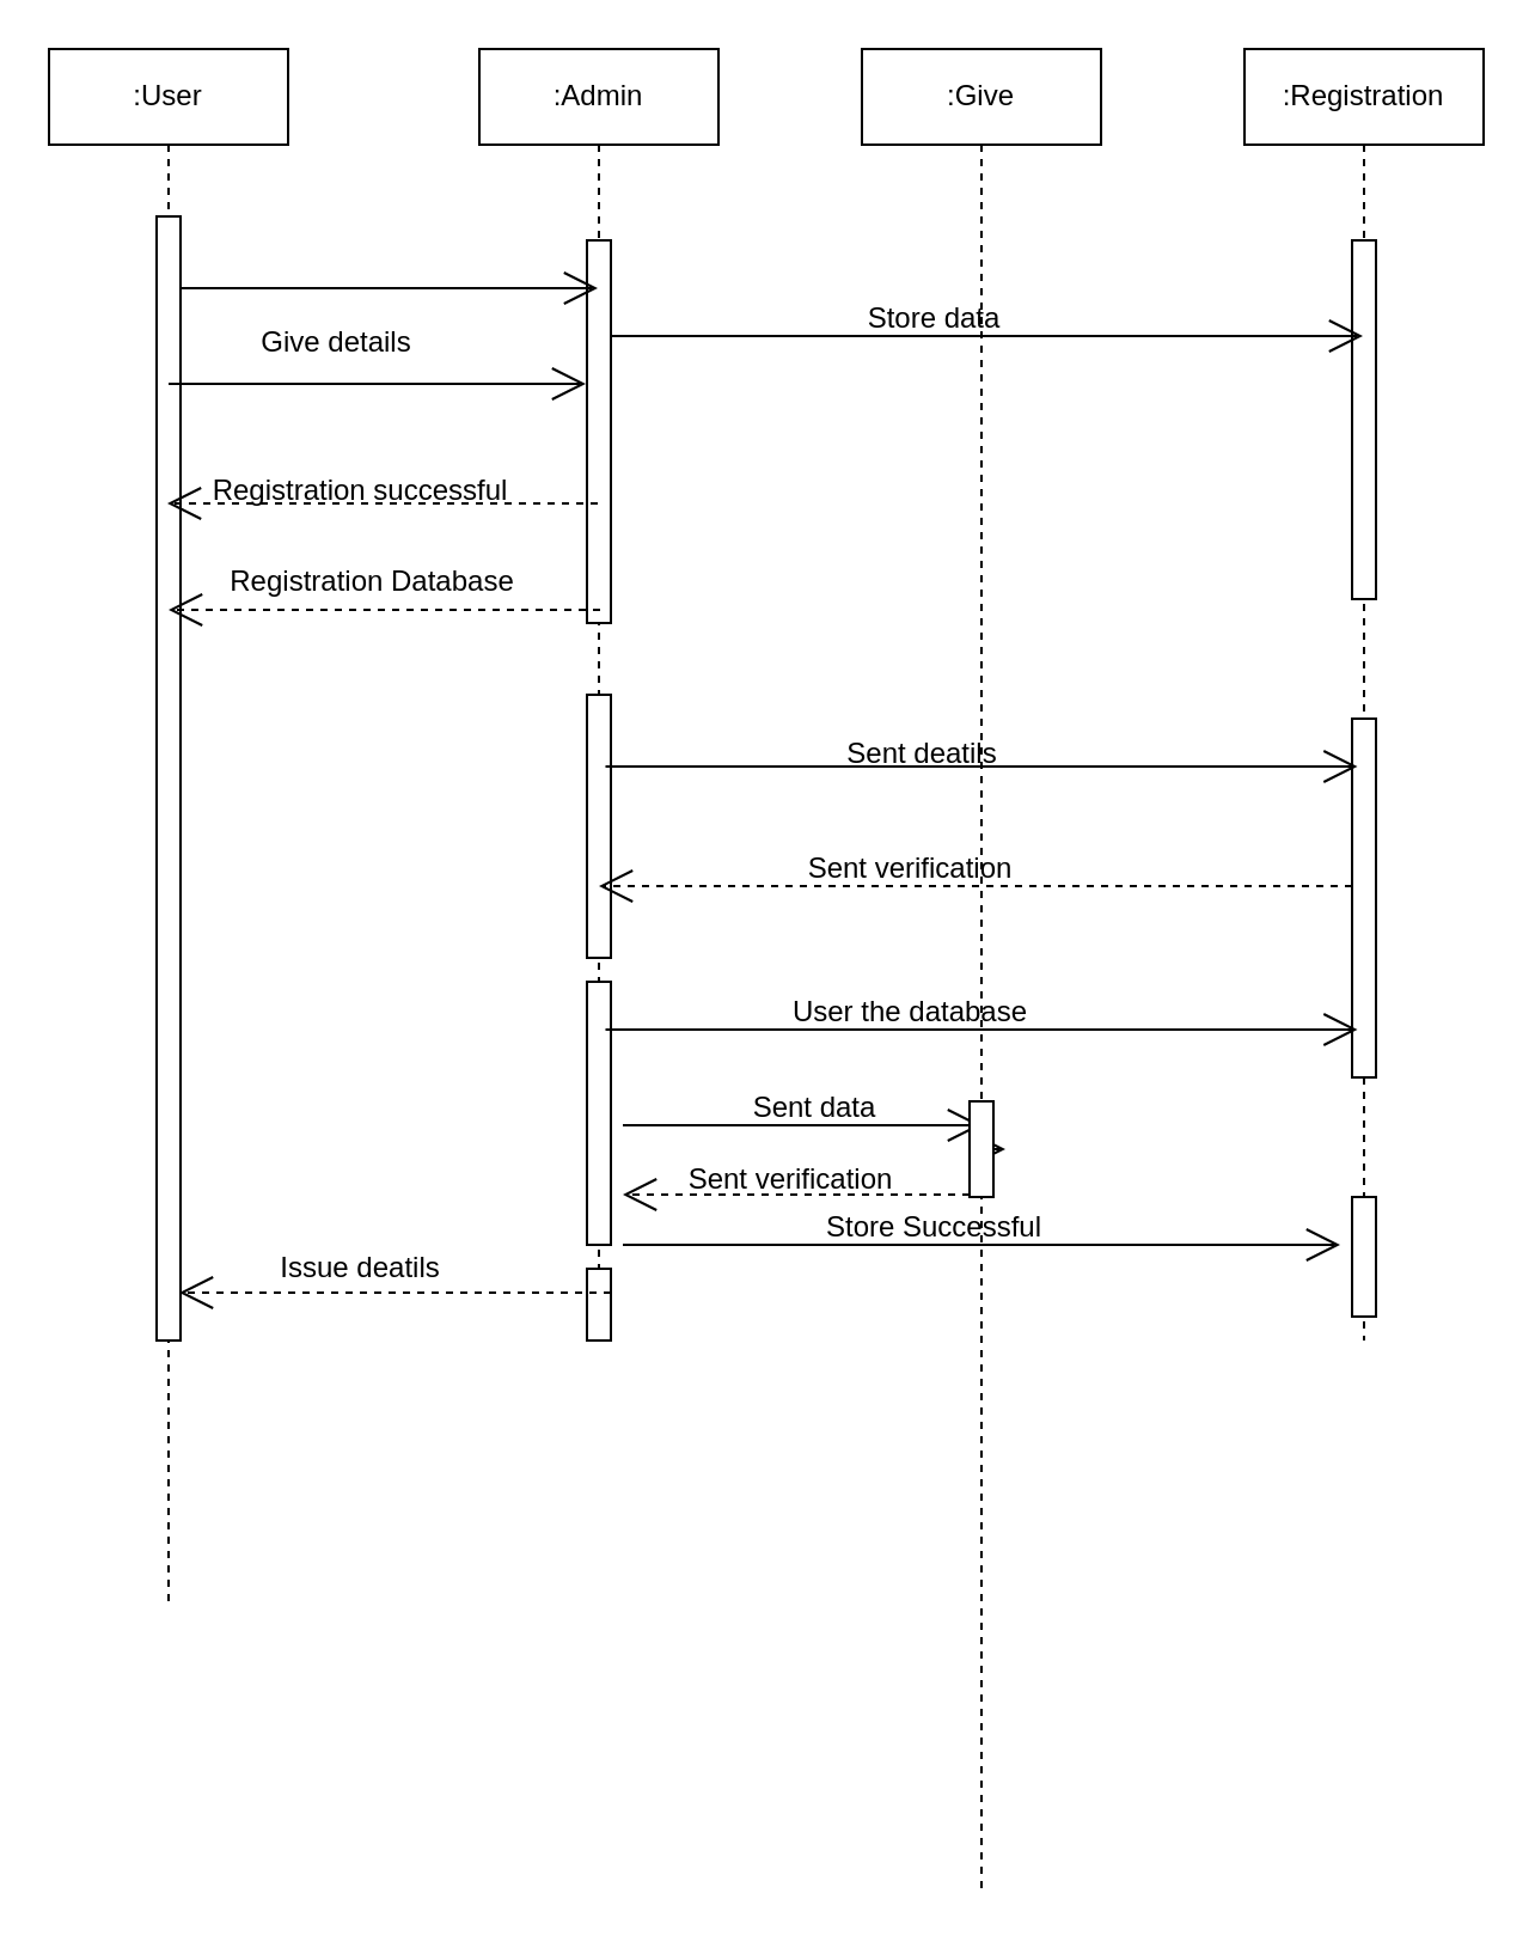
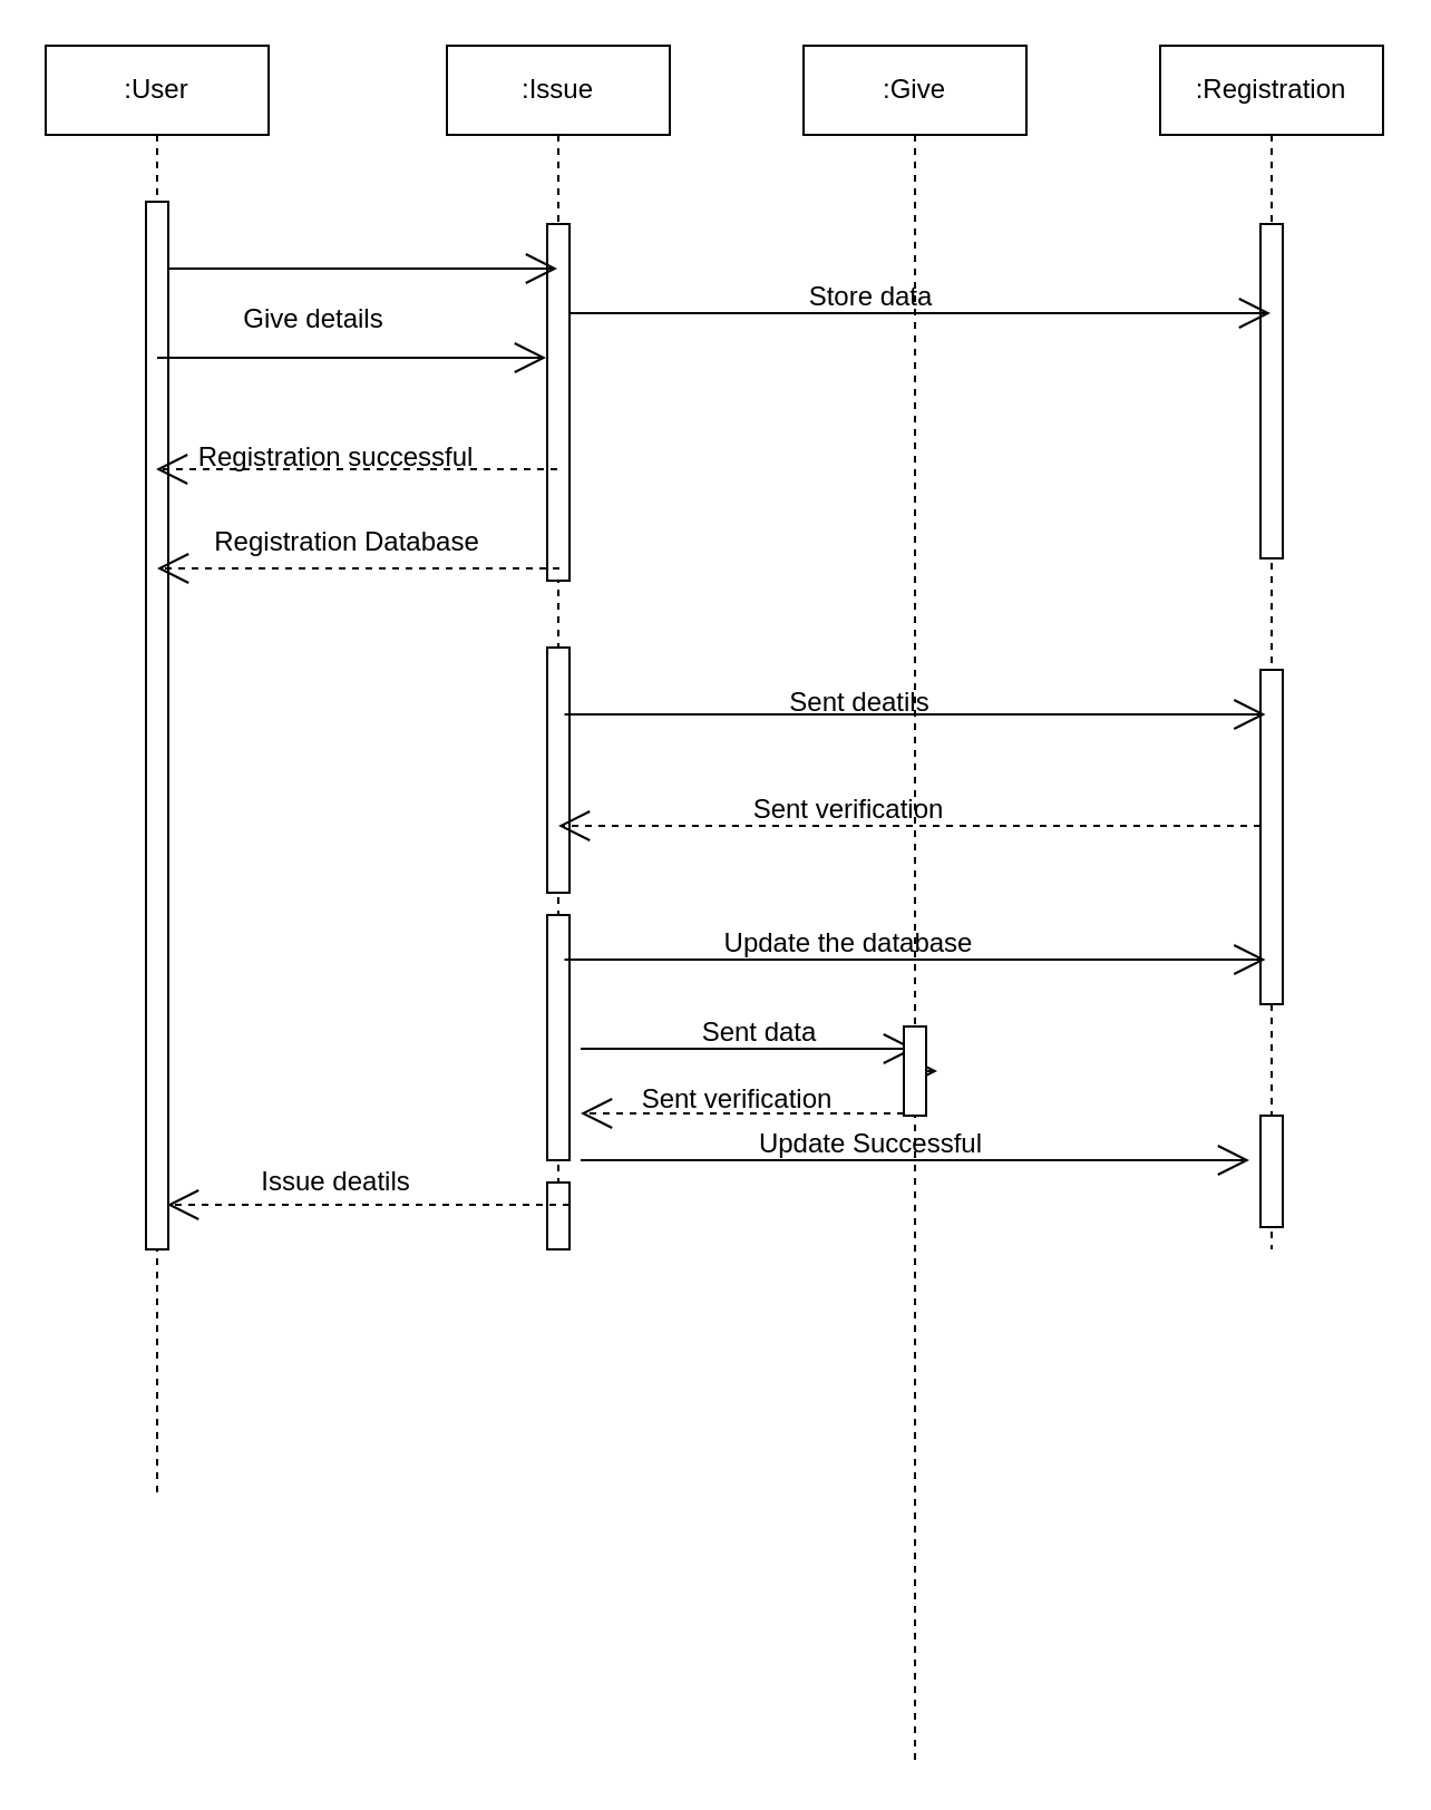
- <mxCell id="7" value=":Admin" style="shape=umlLifeline;perimeter=lifelinePerimeter;whiteSpace=wrap;html=1;container=1;dropTarget=0;collapsible=0;recursiveResize=0;outlineConnect=0;portConstraint=eastwest;newEdgeStyle={&quot;curved&quot;:0,&quot;rounded&quot;:0};" vertex="1" parent="1"><mxGeometry x="200" y="20" width="100" height="520" as="geometry" /></mxCell>
+ <mxCell id="7" value=":Issue" style="shape=umlLifeline;perimeter=lifelinePerimeter;whiteSpace=wrap;html=1;container=1;dropTarget=0;collapsible=0;recursiveResize=0;outlineConnect=0;portConstraint=eastwest;newEdgeStyle={&quot;curved&quot;:0,&quot;rounded&quot;:0};" vertex="1" parent="1"><mxGeometry x="200" y="20" width="100" height="520" as="geometry" /></mxCell>
- <mxCell id="34" value="User the database" style="text;html=1;align=center;verticalAlign=middle;resizable=0;points=[];autosize=1;strokeColor=none;fillColor=none;" vertex="1" parent="1"><mxGeometry x="315" y="408" width="130" height="30" as="geometry" /></mxCell>
+ <mxCell id="34" value="Update the database" style="text;html=1;align=center;verticalAlign=middle;resizable=0;points=[];autosize=1;strokeColor=none;fillColor=none;" vertex="1" parent="1"><mxGeometry x="315" y="408" width="130" height="30" as="geometry" /></mxCell>
- <mxCell id="37" value="Store Successful" style="text;html=1;align=center;verticalAlign=middle;resizable=0;points=[];autosize=1;strokeColor=none;fillColor=none;" vertex="1" parent="1"><mxGeometry x="330" y="498" width="120" height="30" as="geometry" /></mxCell>
+ <mxCell id="37" value="Update Successful" style="text;html=1;align=center;verticalAlign=middle;resizable=0;points=[];autosize=1;strokeColor=none;fillColor=none;" vertex="1" parent="1"><mxGeometry x="330" y="498" width="120" height="30" as="geometry" /></mxCell>
